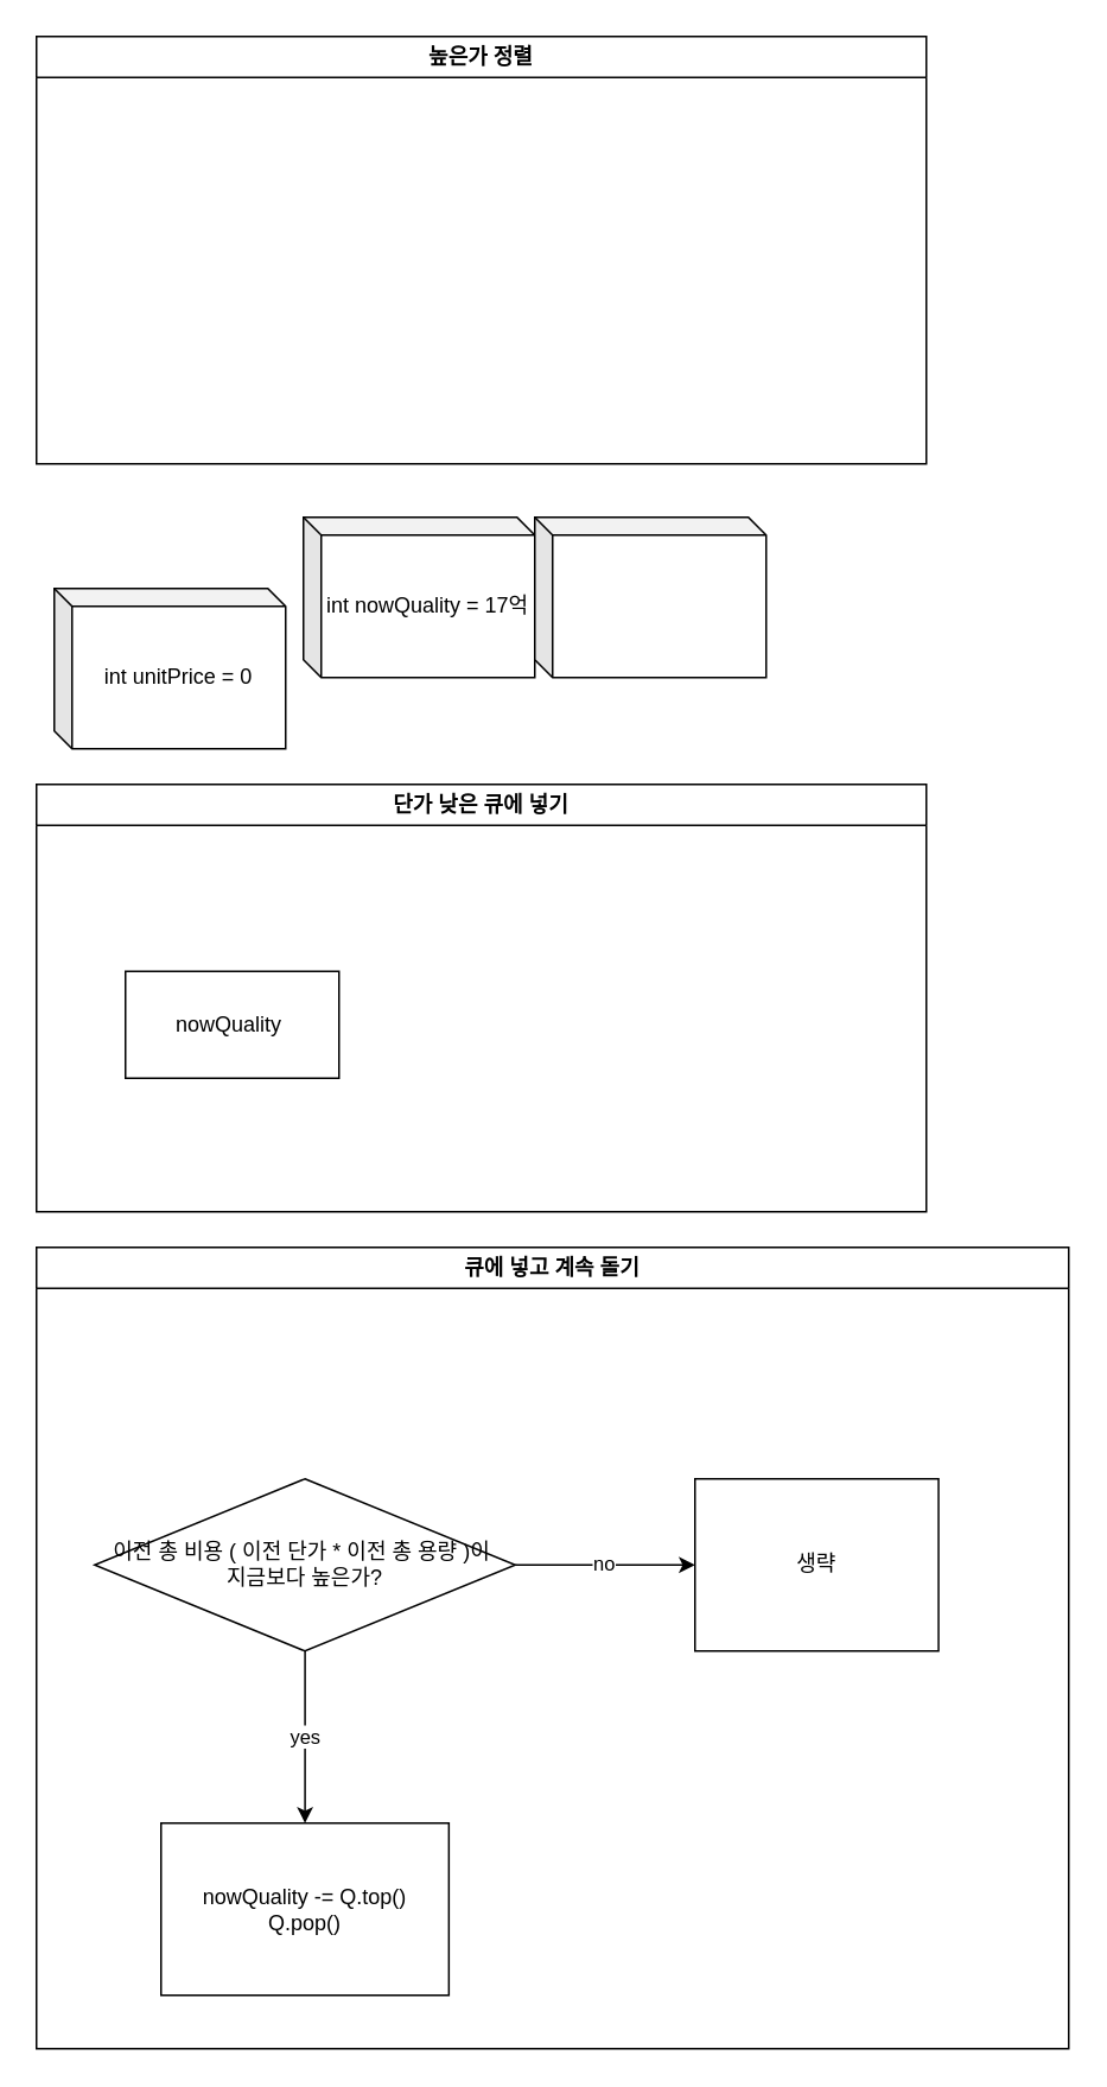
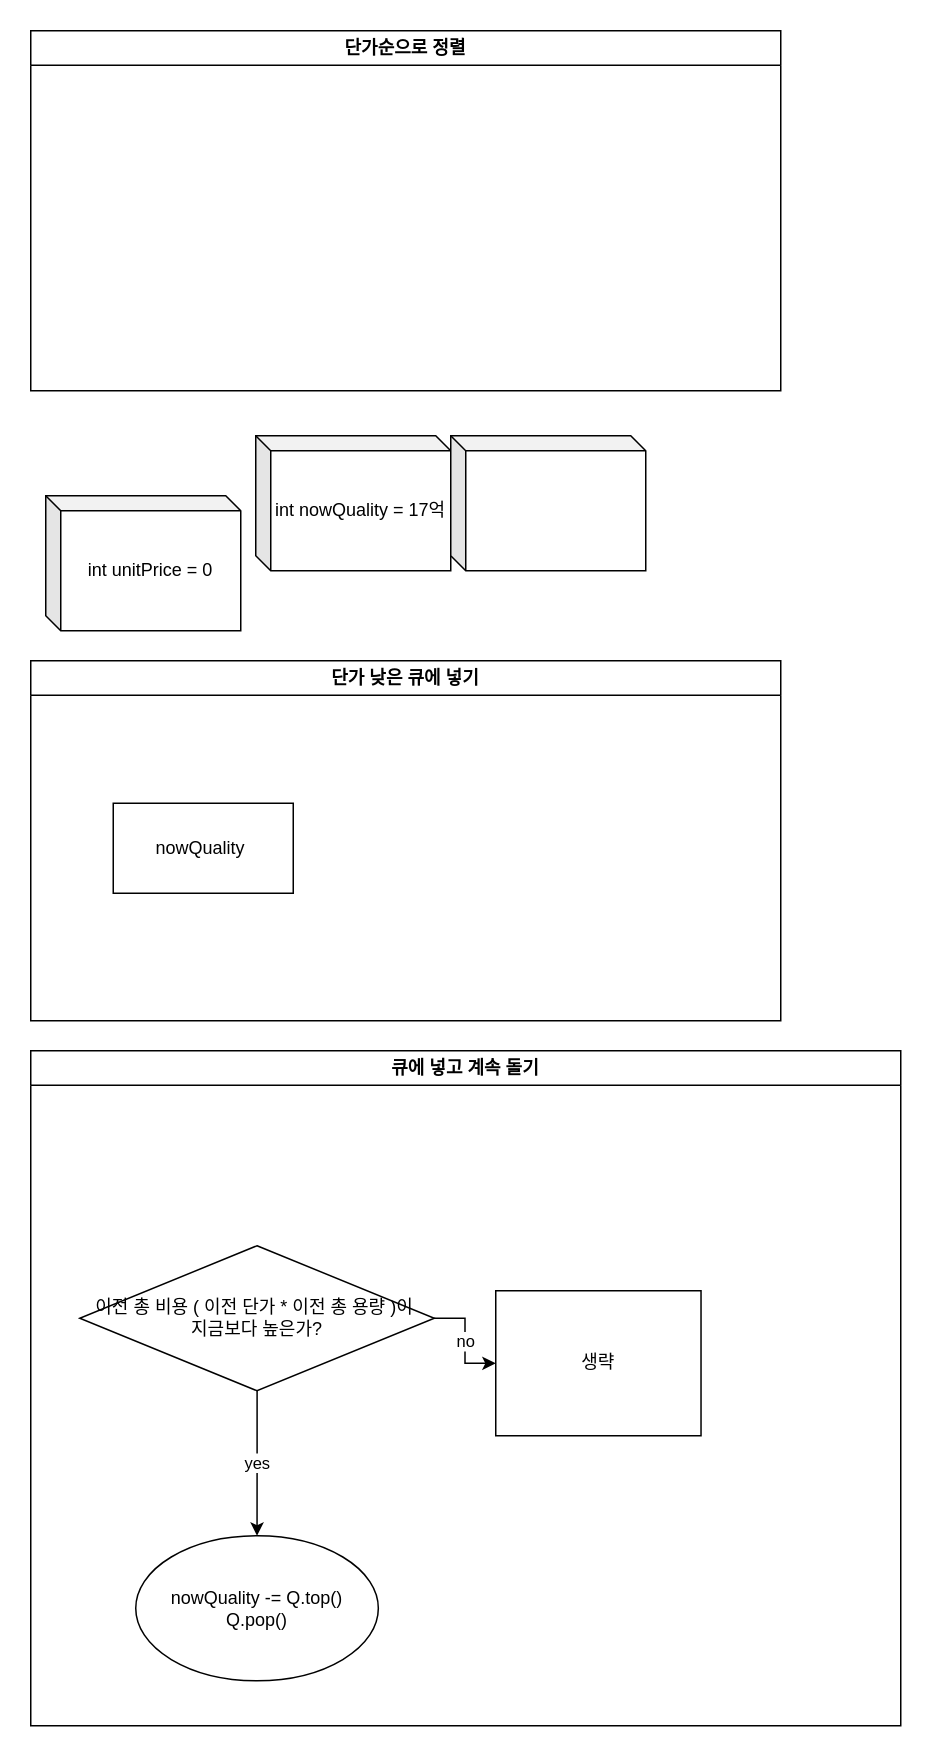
- <mxCell id="2" value="높은가 정렬" style="swimlane;whiteSpace=wrap;html=1;" vertex="1" parent="1"><mxGeometry x="20" y="20" width="500" height="240" as="geometry" /></mxCell>
+ <mxCell id="2" value="단가순으로 정렬" style="swimlane;whiteSpace=wrap;html=1;" vertex="1" parent="1"><mxGeometry x="20" y="20" width="500" height="240" as="geometry" /></mxCell>
- <mxCell id="4" value="nowQuality&amp;nbsp;" style="rounded=0;whiteSpace=wrap;html=1;" vertex="1" parent="3"><mxGeometry x="50" y="105" width="120" height="60" as="geometry" /></mxCell>
+ <mxCell id="4" value="nowQuality&amp;nbsp;" style="rounded=0;whiteSpace=wrap;html=1;" vertex="1" parent="3"><mxGeometry x="55" y="95" width="120" height="60" as="geometry" /></mxCell>
- <mxCell id="11" value="생략" style="whiteSpace=wrap;html=1;rounded=0;" vertex="1" parent="7"><mxGeometry x="300.003" width="136.847" height="96.667" as="geometry" /></mxCell>
+ <mxCell id="11" value="생략" style="whiteSpace=wrap;html=1;rounded=0;" vertex="1" parent="7"><mxGeometry x="240.003" y="30" width="136.847" height="96.667" as="geometry" /></mxCell>
- <mxCell id="9" value="nowQuality -= Q.top()&lt;br&gt;Q.pop()&lt;br&gt;" style="whiteSpace=wrap;html=1;rounded=0;" vertex="1" parent="7"><mxGeometry y="193.333" width="161.729" height="96.667" as="geometry" /></mxCell>
+ <mxCell id="9" value="nowQuality -= Q.top()&lt;br&gt;Q.pop()&lt;br&gt;" style="ellipse;whiteSpace=wrap;html=1;" vertex="1" parent="7"><mxGeometry y="193.333" width="161.729" height="96.667" as="geometry" /></mxCell>
